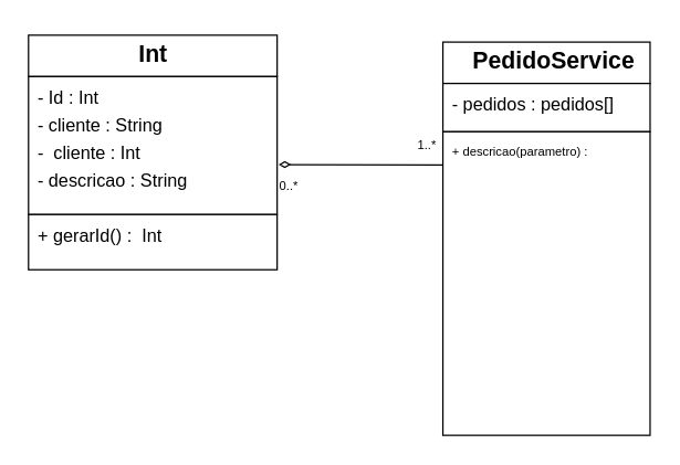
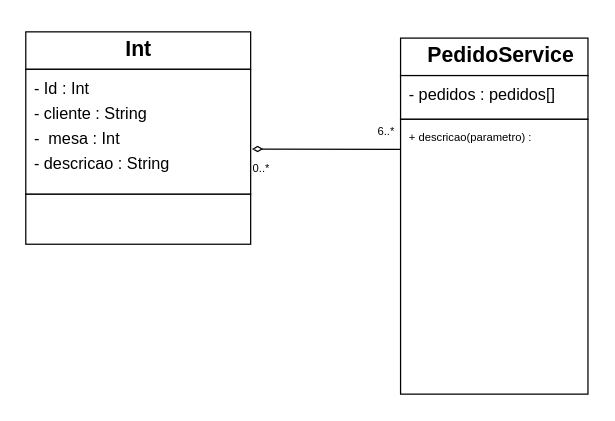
- <mxCell id="19" value="&lt;font style=&quot;font-size: 9px;&quot;&gt;1..*&lt;/font&gt;" style="text;html=1;strokeColor=none;fillColor=none;align=left;verticalAlign=middle;whiteSpace=wrap;rounded=0;fontSize=9;strokeWidth=4;perimeterSpacing=2;" vertex="1" parent="1"><mxGeometry x="300" y="95" width="140" height="20" as="geometry" /></mxCell>
+ <mxCell id="19" value="&lt;font style=&quot;font-size: 9px;&quot;&gt;6..*&lt;/font&gt;" style="text;html=1;strokeColor=none;fillColor=none;align=left;verticalAlign=middle;whiteSpace=wrap;rounded=0;fontSize=9;strokeWidth=4;perimeterSpacing=2;" vertex="1" parent="1"><mxGeometry x="300" y="95" width="140" height="20" as="geometry" /></mxCell>
- <mxCell id="8" value="-&amp;nbsp; cliente : Int" style="text;html=1;strokeColor=none;fillColor=none;align=left;verticalAlign=middle;whiteSpace=wrap;rounded=0;fontSize=13;" vertex="1" parent="1"><mxGeometry x="25" y="95" width="140" height="30" as="geometry" /></mxCell>
+ <mxCell id="8" value="-&amp;nbsp; mesa : Int" style="text;html=1;strokeColor=none;fillColor=none;align=left;verticalAlign=middle;whiteSpace=wrap;rounded=0;fontSize=13;" vertex="1" parent="1"><mxGeometry x="25" y="95" width="140" height="30" as="geometry" /></mxCell>
- <mxCell id="11" value="+ gerarId() :&amp;nbsp; Int" style="text;html=1;strokeColor=none;fillColor=none;align=left;verticalAlign=middle;whiteSpace=wrap;rounded=0;fontSize=13;" vertex="1" parent="1"><mxGeometry x="25" y="155" width="140" height="30" as="geometry" /></mxCell>
